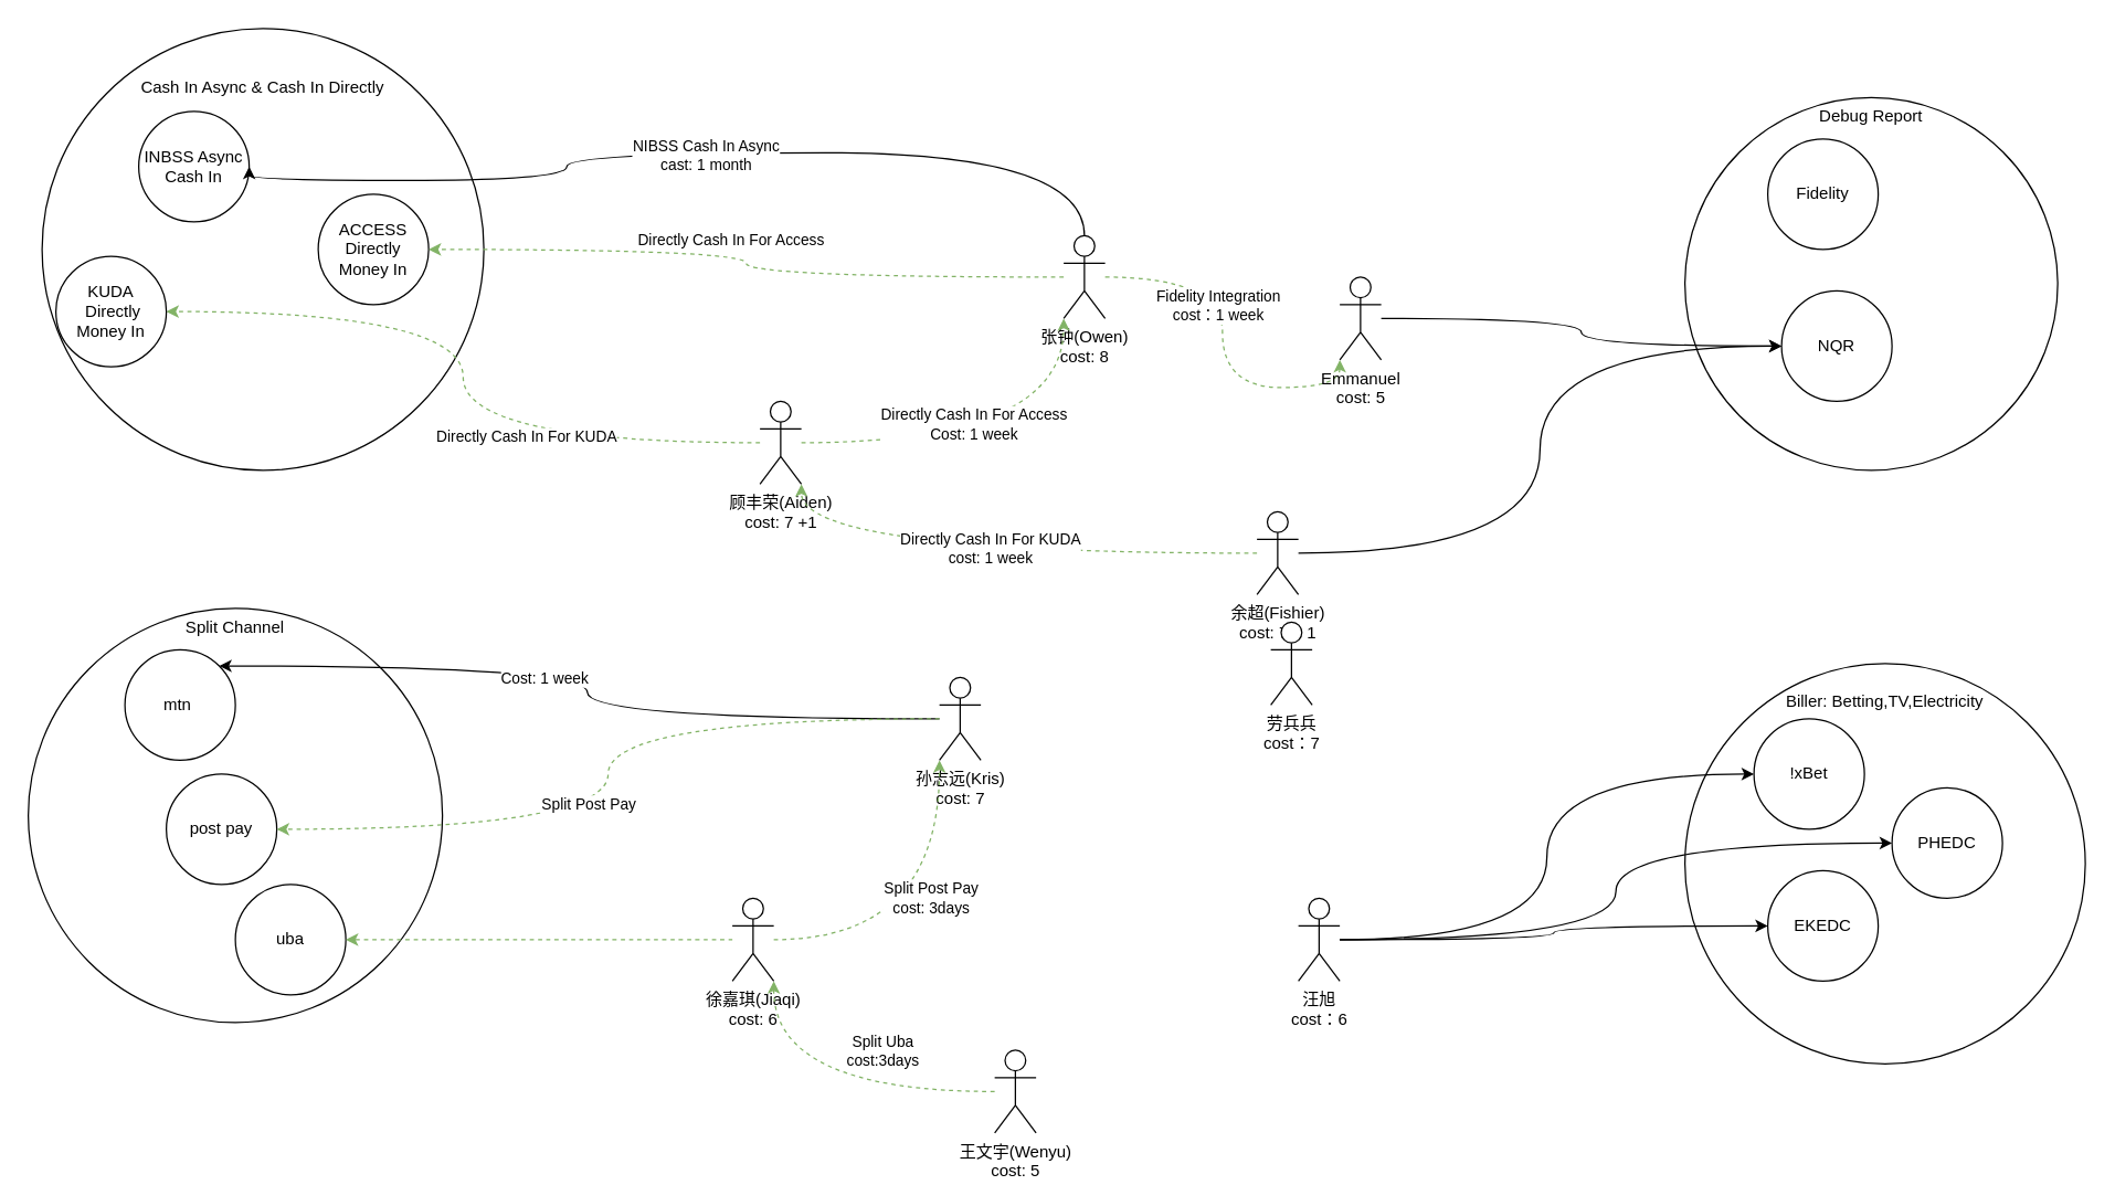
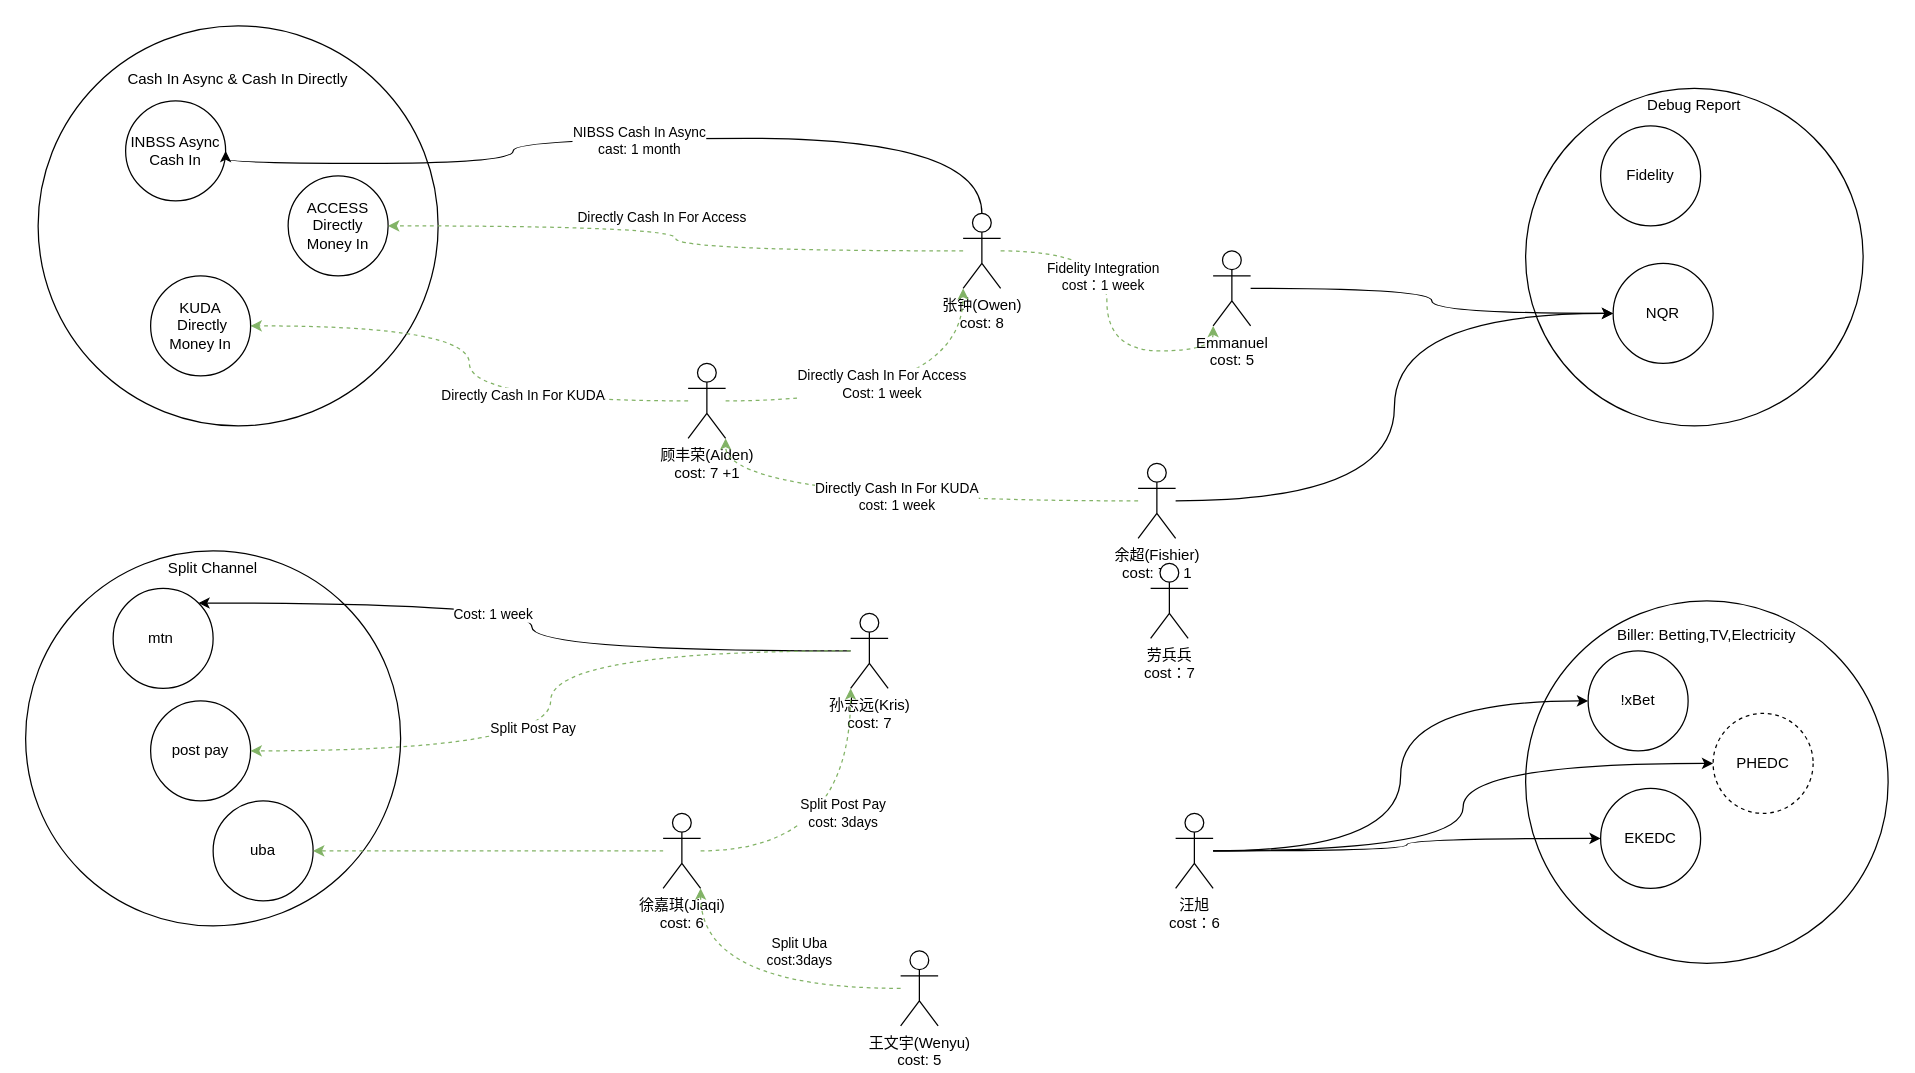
- <mxCell id="39" value="KUDA&lt;br&gt;&amp;nbsp;Directly Money In" style="ellipse;whiteSpace=wrap;html=1;aspect=fixed;" vertex="1" parent="1"><mxGeometry x="40" y="185" width="80" height="80" as="geometry" /></mxCell>
+ <mxCell id="39" value="KUDA&lt;br&gt;&amp;nbsp;Directly Money In" style="ellipse;whiteSpace=wrap;html=1;aspect=fixed;" vertex="1" parent="1"><mxGeometry x="120" y="220" width="80" height="80" as="geometry" /></mxCell>
- <mxCell id="46" value="PHEDC" style="ellipse;whiteSpace=wrap;html=1;aspect=fixed;" vertex="1" parent="1"><mxGeometry x="1370" y="570" width="80" height="80" as="geometry" /></mxCell>
+ <mxCell id="46" value="PHEDC" style="ellipse;whiteSpace=wrap;html=1;aspect=fixed;dashed=1;" vertex="1" parent="1"><mxGeometry x="1370" y="570" width="80" height="80" as="geometry" /></mxCell>
